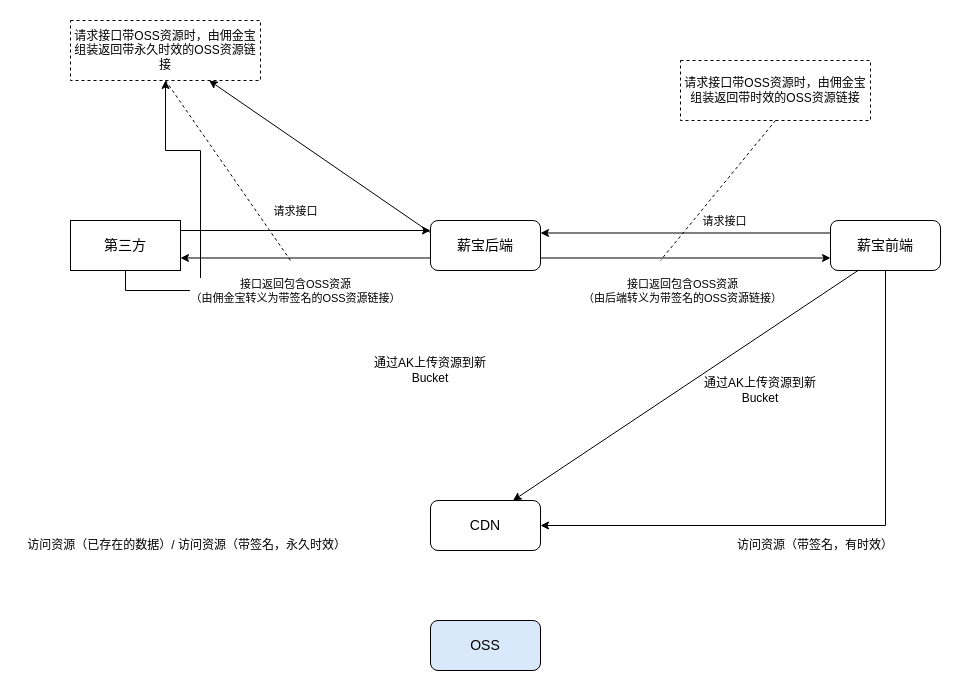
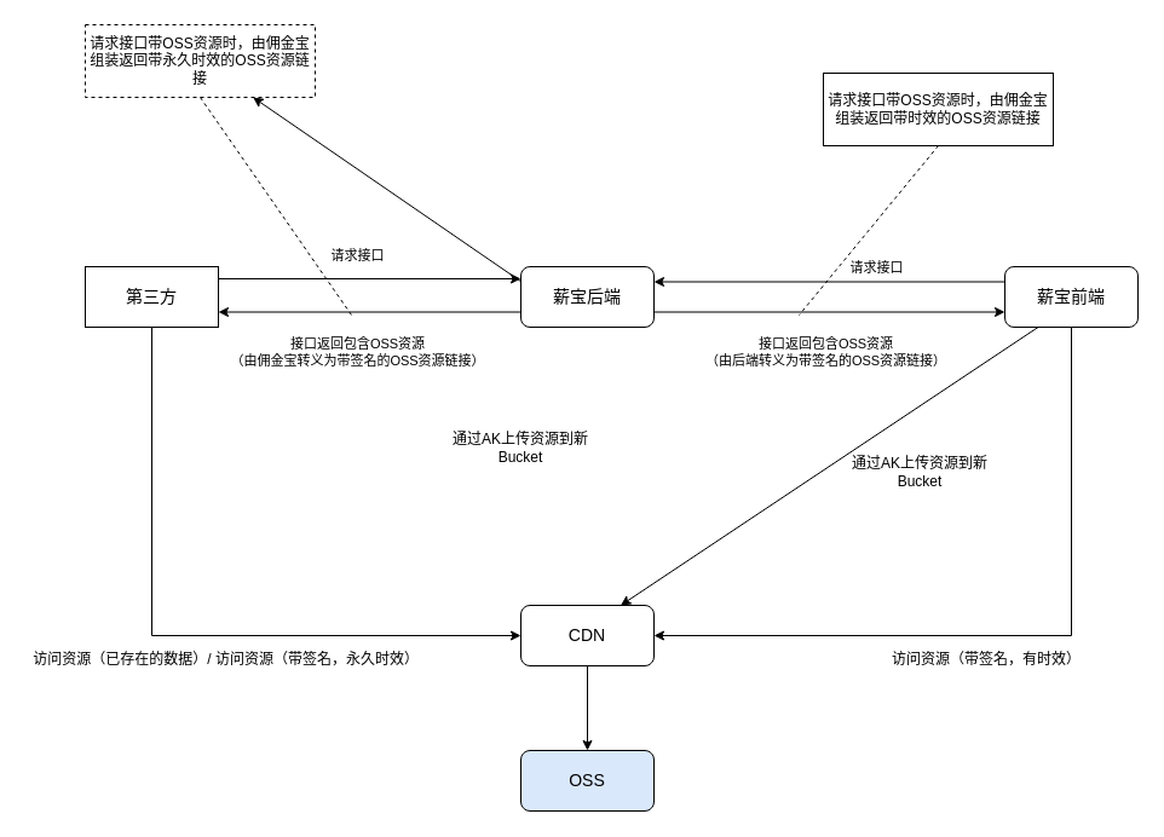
- <mxCell id="19" value="请求接口带OSS资源时，由佣金宝组装返回带时效的OSS资源链接" style="rounded=0;whiteSpace=wrap;html=1;fillColor=none;dashed=1;" vertex="1" parent="1"><mxGeometry x="680" y="60" width="190" height="60" as="geometry" /></mxCell>
+ <mxCell id="19" value="请求接口带OSS资源时，由佣金宝组装返回带时效的OSS资源链接" style="rounded=0;whiteSpace=wrap;html=1;fillColor=none;dashed=0;" vertex="1" parent="1"><mxGeometry x="680" y="60" width="190" height="60" as="geometry" /></mxCell>
- <mxCell id="4" style="edgeStyle=orthogonalEdgeStyle;rounded=0;orthogonalLoop=1;jettySize=auto;html=1;exitX=0.5;exitY=1;exitDx=0;exitDy=0;endArrow=classic;endFill=1;" edge="1" parent="1" source="5" target="13"><mxGeometry relative="1" as="geometry" /></mxCell>
+ <mxCell id="4" style="edgeStyle=orthogonalEdgeStyle;rounded=0;orthogonalLoop=1;jettySize=auto;html=1;exitX=0.5;exitY=1;exitDx=0;exitDy=0;entryX=0;entryY=0.5;entryDx=0;entryDy=0;endArrow=classic;endFill=1;" edge="1" parent="1" source="5" target="23"><mxGeometry relative="1" as="geometry" /></mxCell>
+ <mxCell id="22" style="edgeStyle=orthogonalEdgeStyle;rounded=0;orthogonalLoop=1;jettySize=auto;html=1;exitX=0.5;exitY=1;exitDx=0;exitDy=0;entryX=0.5;entryY=0;entryDx=0;entryDy=0;endArrow=classic;endFill=1;" edge="1" parent="1" source="23" target="21"><mxGeometry relative="1" as="geometry" /></mxCell>
